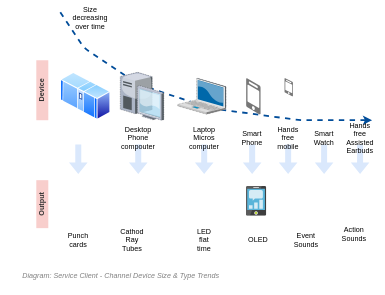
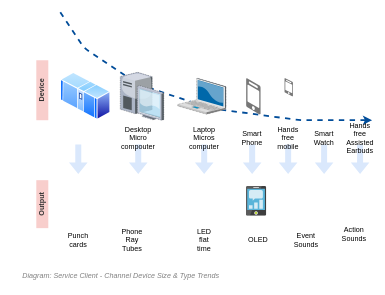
- <mxCell id="9" value="Size decreasing&lt;br&gt;over time" style="text;html=1;strokeColor=none;fillColor=none;align=center;verticalAlign=middle;whiteSpace=wrap;rounded=0;dashed=1;labelBackgroundColor=none;fontSize=12;fontColor=#000000;" vertex="1" parent="1"><mxGeometry x="130" y="20" width="40" height="20" as="geometry" /></mxCell>
- <mxCell id="33" value="Desktop&lt;br&gt;Phone compouter" style="text;html=1;strokeColor=none;fillColor=none;align=center;verticalAlign=middle;whiteSpace=wrap;rounded=0;dashed=1;labelBackgroundColor=none;fontSize=12;" vertex="1" parent="1"><mxGeometry x="210" y="220" width="40" height="20" as="geometry" /></mxCell>
+ <mxCell id="33" value="Desktop&lt;br&gt;Micro compouter" style="text;html=1;strokeColor=none;fillColor=none;align=center;verticalAlign=middle;whiteSpace=wrap;rounded=0;dashed=1;labelBackgroundColor=none;fontSize=12;" vertex="1" parent="1"><mxGeometry x="210" y="220" width="40" height="20" as="geometry" /></mxCell>
- <mxCell id="28" value="Cathod&lt;br&gt;Ray Tubes" style="text;html=1;strokeColor=none;fillColor=none;align=center;verticalAlign=middle;whiteSpace=wrap;rounded=0;dashed=1;labelBackgroundColor=none;fontSize=12;" vertex="1" parent="1"><mxGeometry x="200" y="390" width="40" height="20" as="geometry" /></mxCell>
+ <mxCell id="28" value="Phone&lt;br&gt;Ray Tubes" style="text;html=1;strokeColor=none;fillColor=none;align=center;verticalAlign=middle;whiteSpace=wrap;rounded=0;dashed=1;labelBackgroundColor=none;fontSize=12;" vertex="1" parent="1"><mxGeometry x="200" y="390" width="40" height="20" as="geometry" /></mxCell>
